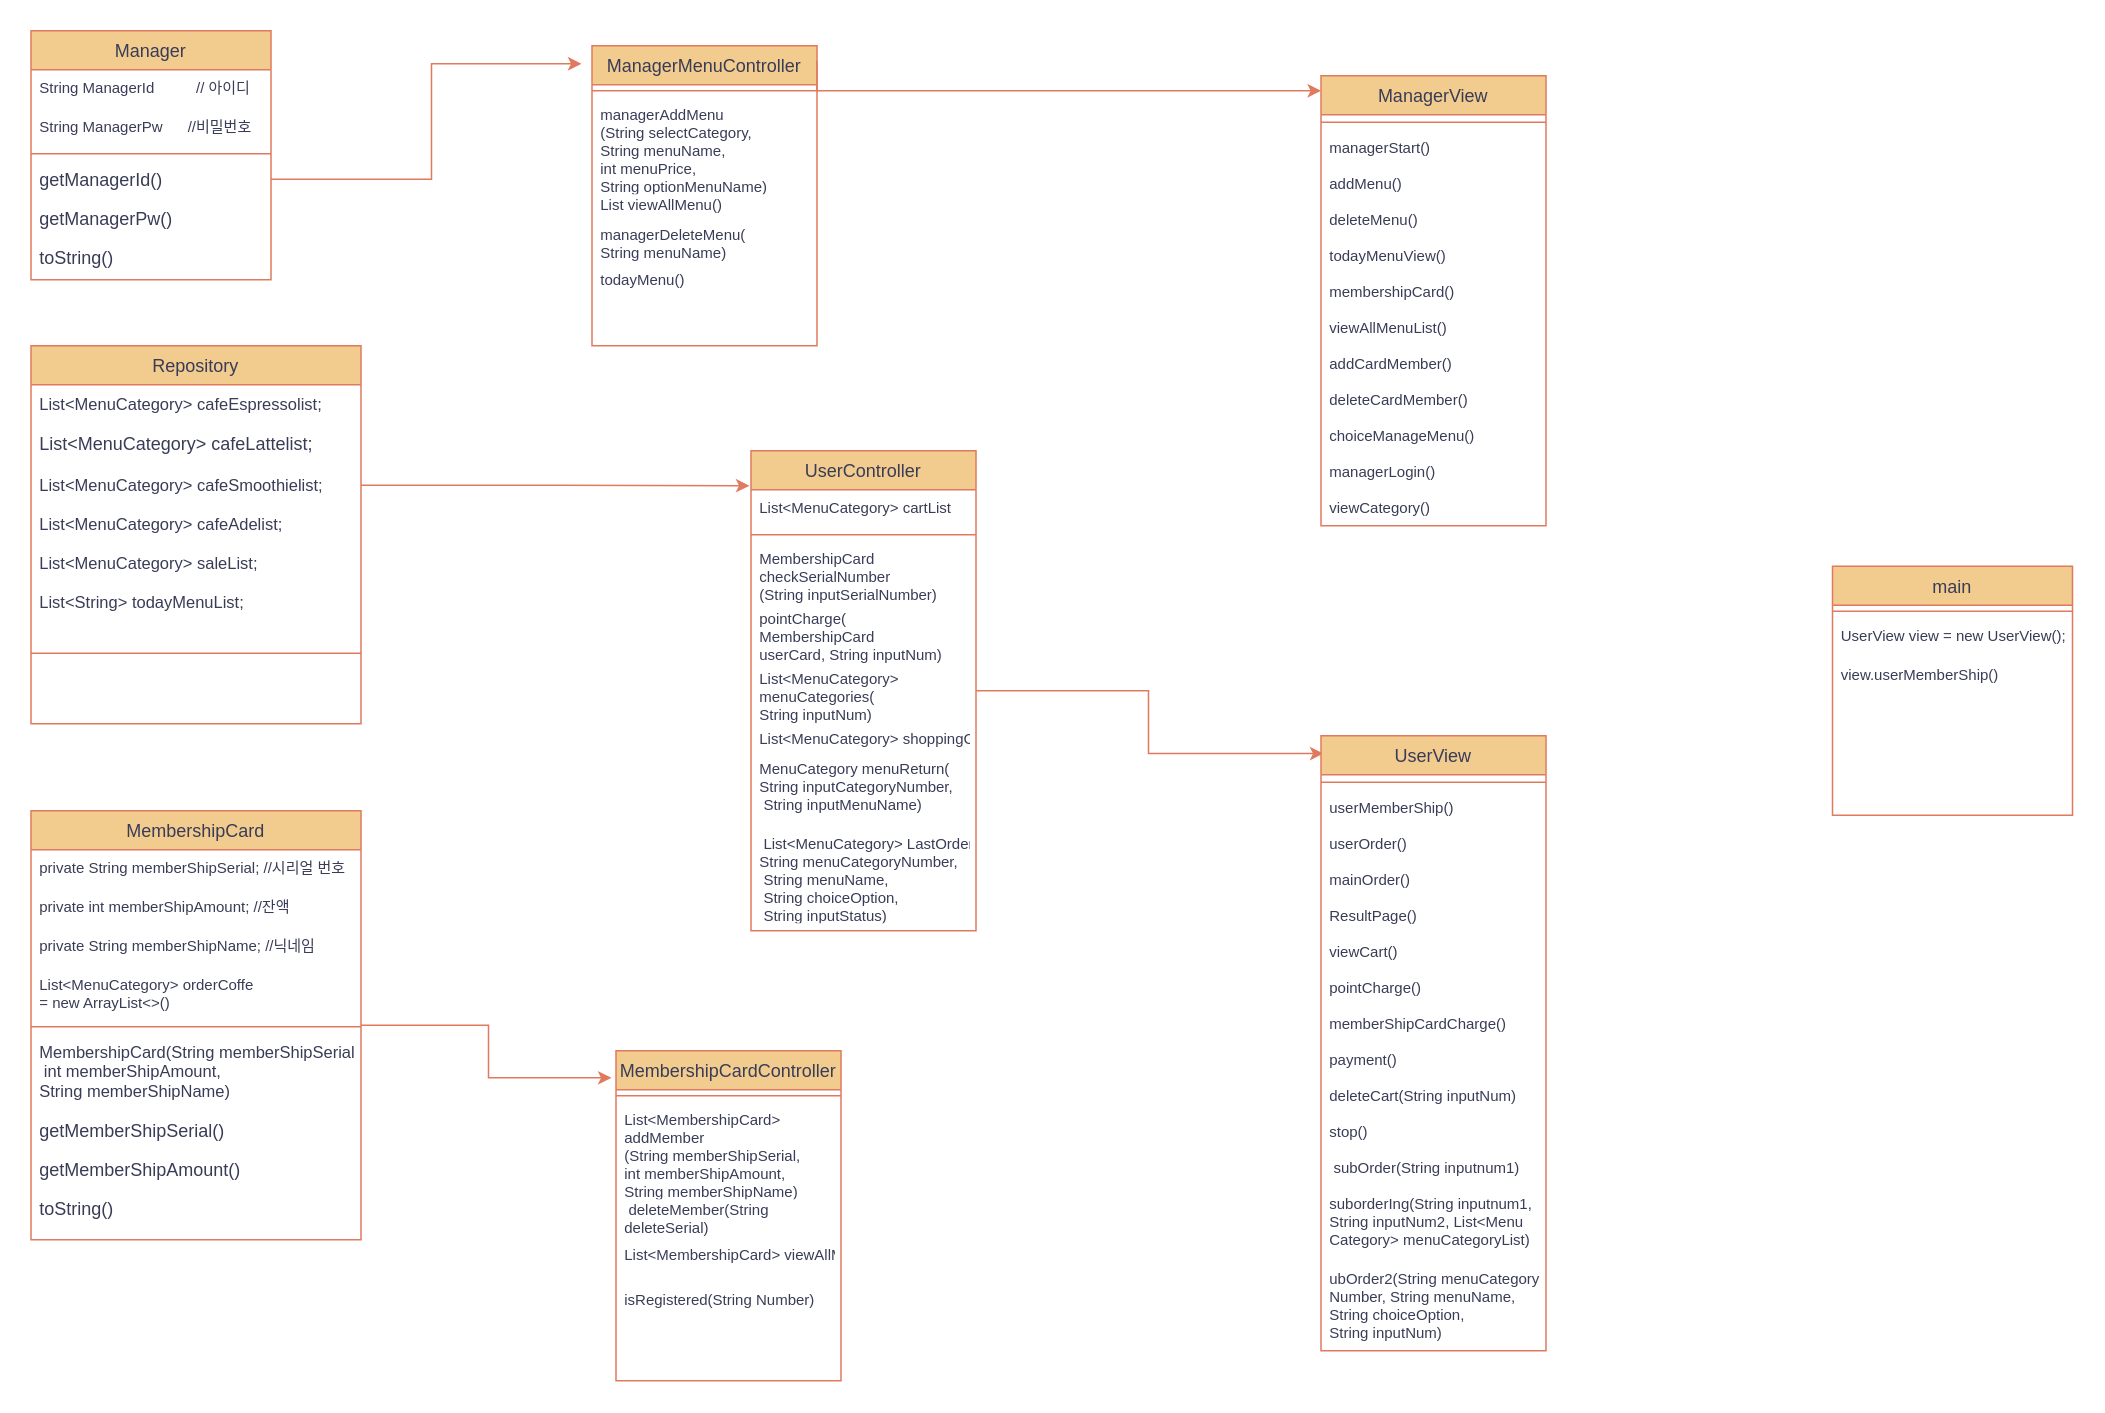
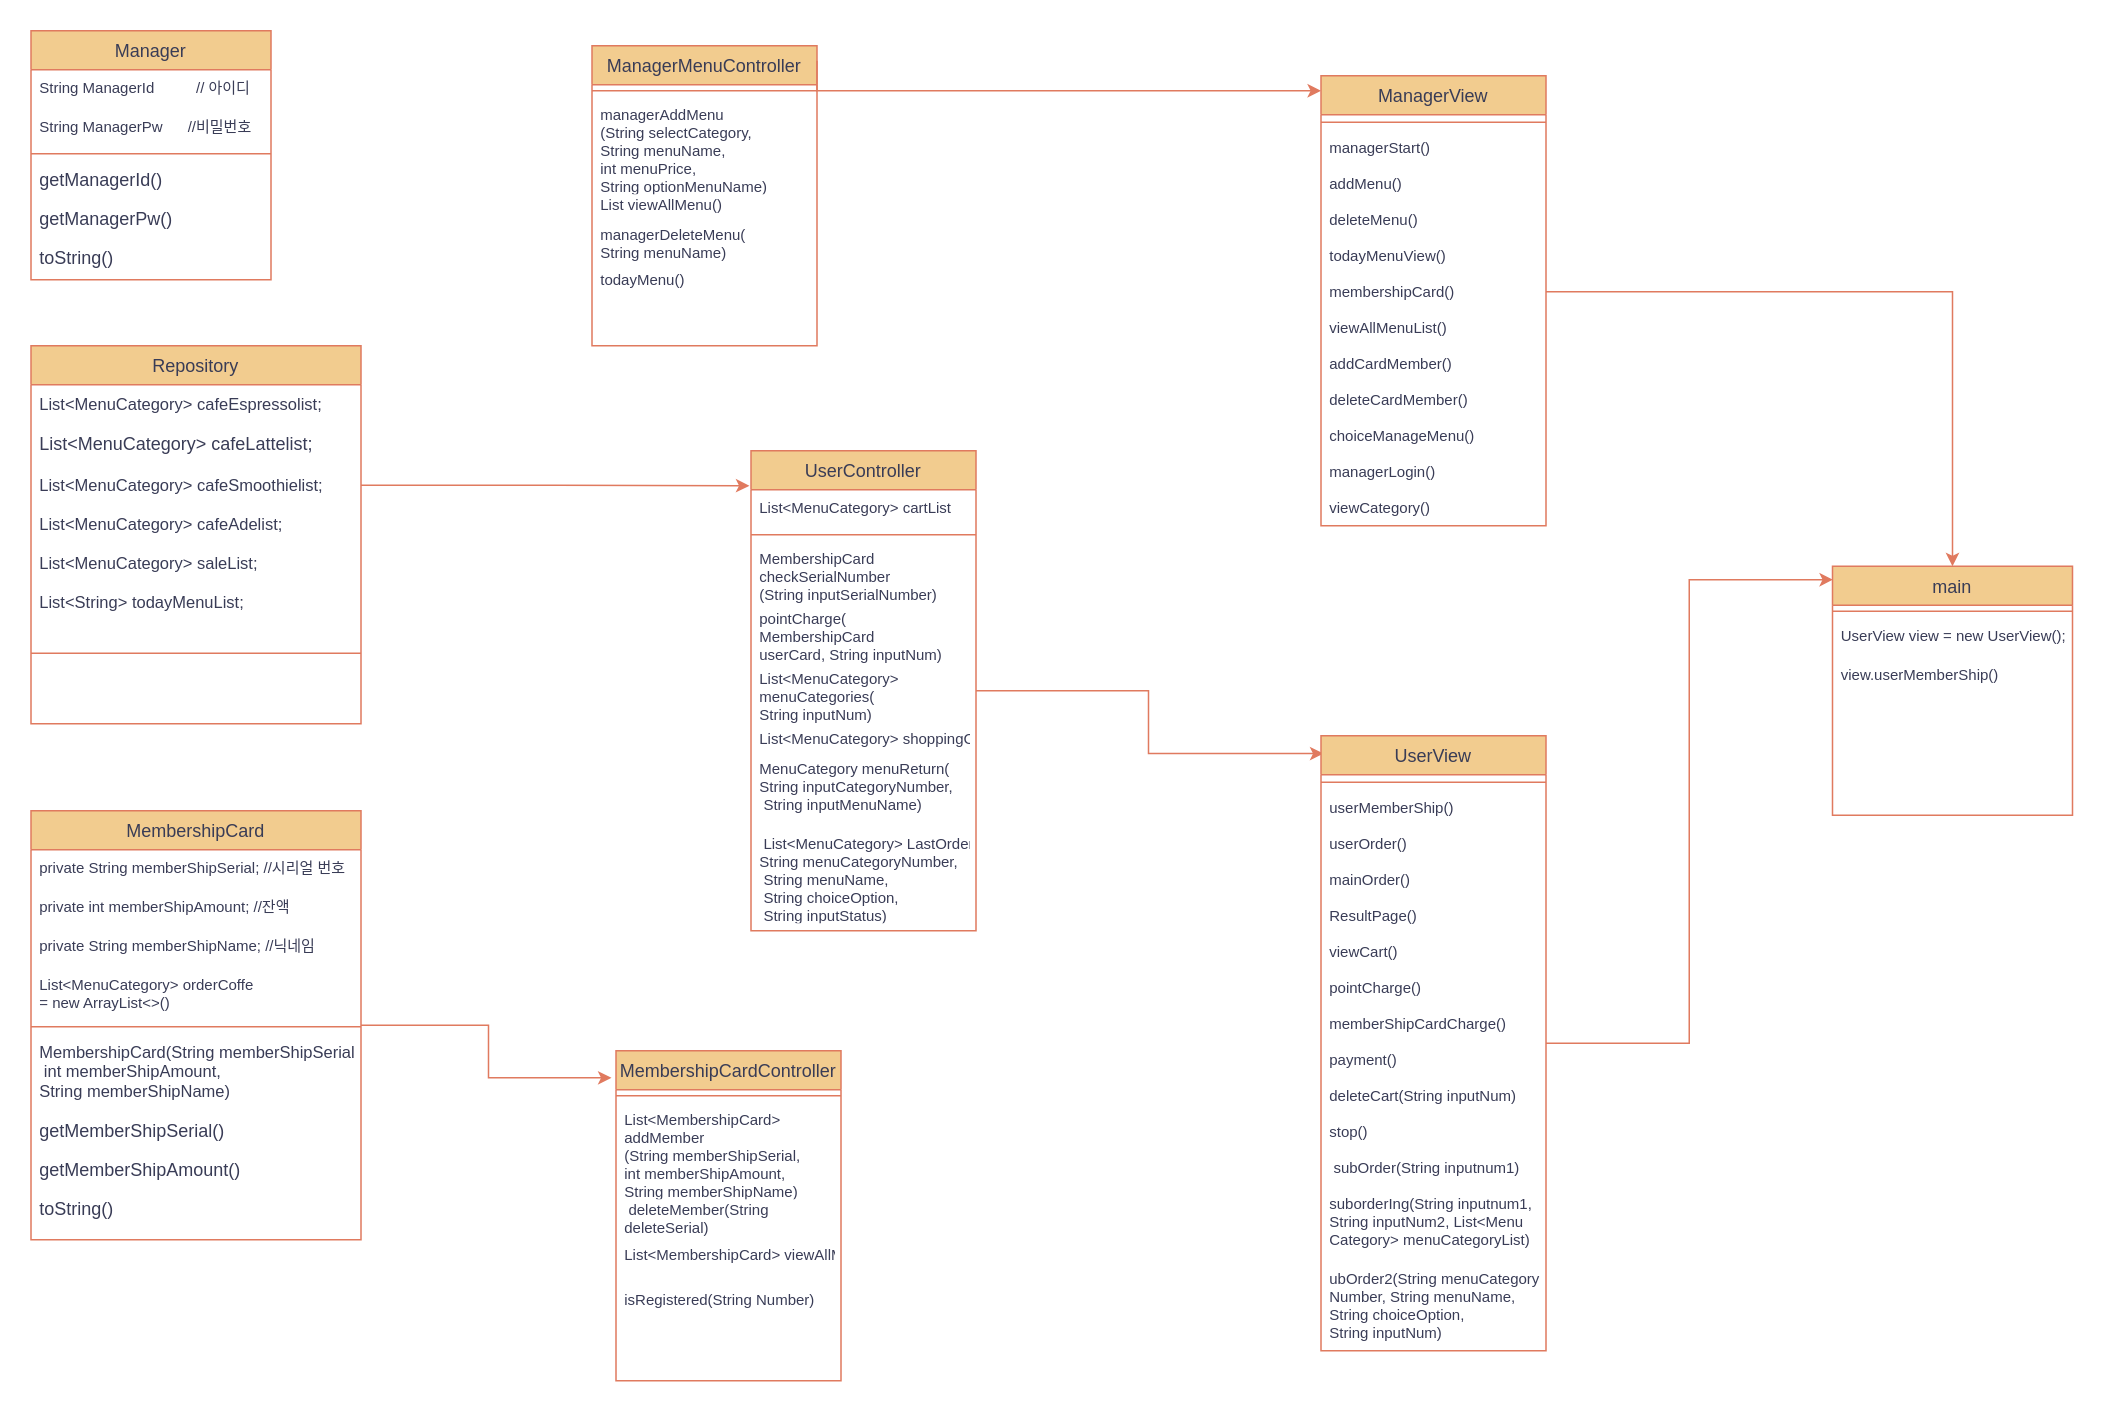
- <mxCell id="80" style="edgeStyle=orthogonalEdgeStyle;rounded=0;orthogonalLoop=1;jettySize=auto;html=1;entryX=-0.047;entryY=0.06;entryDx=0;entryDy=0;entryPerimeter=0;strokeColor=#E07A5F;fontColor=#393C56;fillColor=#F2CC8F;" edge="1" parent="1" source="41" target="2"><mxGeometry relative="1" as="geometry" /></mxCell>
+ <mxCell id="86" style="edgeStyle=orthogonalEdgeStyle;rounded=0;orthogonalLoop=1;jettySize=auto;html=1;strokeColor=#E07A5F;fontColor=#393C56;fillColor=#F2CC8F;" edge="1" parent="1" source="30" target="82"><mxGeometry relative="1" as="geometry" /></mxCell>
+ <mxCell id="63" style="edgeStyle=orthogonalEdgeStyle;rounded=0;orthogonalLoop=1;jettySize=auto;html=1;entryX=0.002;entryY=0.054;entryDx=0;entryDy=0;entryPerimeter=0;strokeColor=#E07A5F;fontColor=#393C56;fillColor=#F2CC8F;" edge="1" parent="1" source="64" target="82"><mxGeometry relative="1" as="geometry" /></mxCell>
